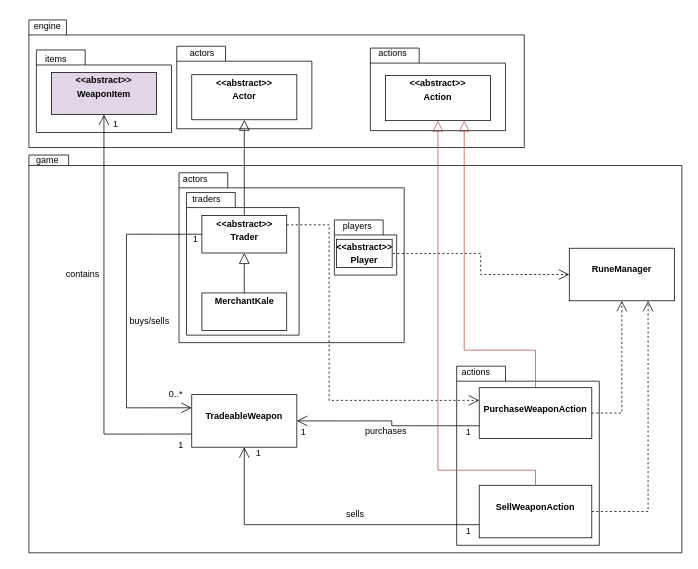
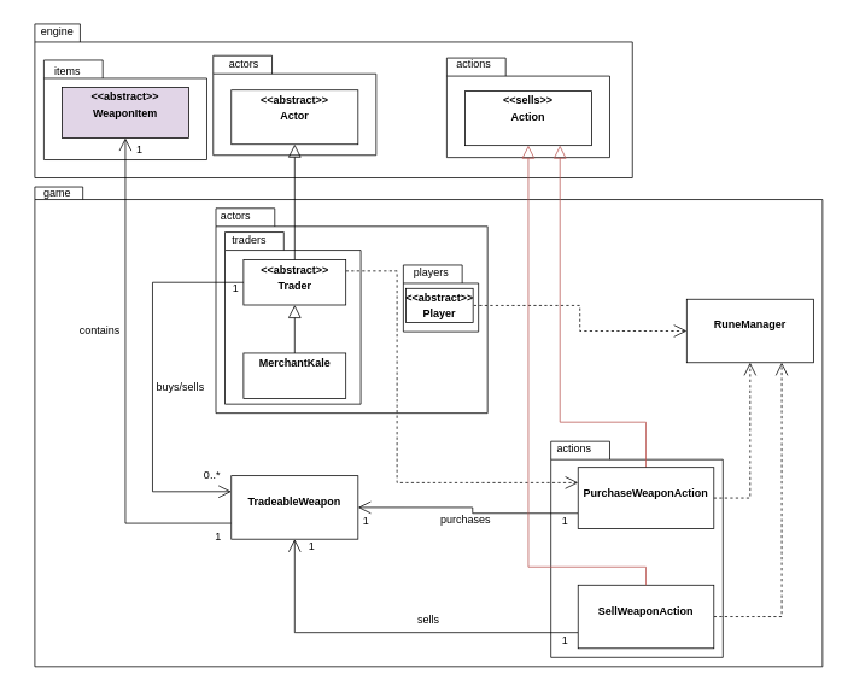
- <mxCell id="22" value="&lt;p style=&quot;margin:0px;margin-top:4px;text-align:center;&quot;&gt;&lt;b style=&quot;background-color: initial;&quot;&gt;&amp;lt;&amp;lt;abstract&amp;gt;&amp;gt;&lt;/b&gt;&lt;br&gt;&lt;/p&gt;&lt;p style=&quot;margin:0px;margin-top:4px;text-align:center;&quot;&gt;&lt;b&gt;Action&lt;/b&gt;&lt;/p&gt;" style="verticalAlign=top;align=left;overflow=fill;fontSize=12;fontFamily=Helvetica;html=1;whiteSpace=wrap;" parent="1" vertex="1"><mxGeometry x="513" y="100.21" width="140" height="60" as="geometry" /></mxCell>
+ <mxCell id="22" value="&lt;p style=&quot;margin:0px;margin-top:4px;text-align:center;&quot;&gt;&lt;b style=&quot;background-color: initial;&quot;&gt;&amp;lt;&amp;lt;sells&amp;gt;&amp;gt;&lt;/b&gt;&lt;br&gt;&lt;/p&gt;&lt;p style=&quot;margin:0px;margin-top:4px;text-align:center;&quot;&gt;&lt;b&gt;Action&lt;/b&gt;&lt;/p&gt;" style="verticalAlign=top;align=left;overflow=fill;fontSize=12;fontFamily=Helvetica;html=1;whiteSpace=wrap;" parent="1" vertex="1"><mxGeometry x="513" y="100.21" width="140" height="60" as="geometry" /></mxCell>
